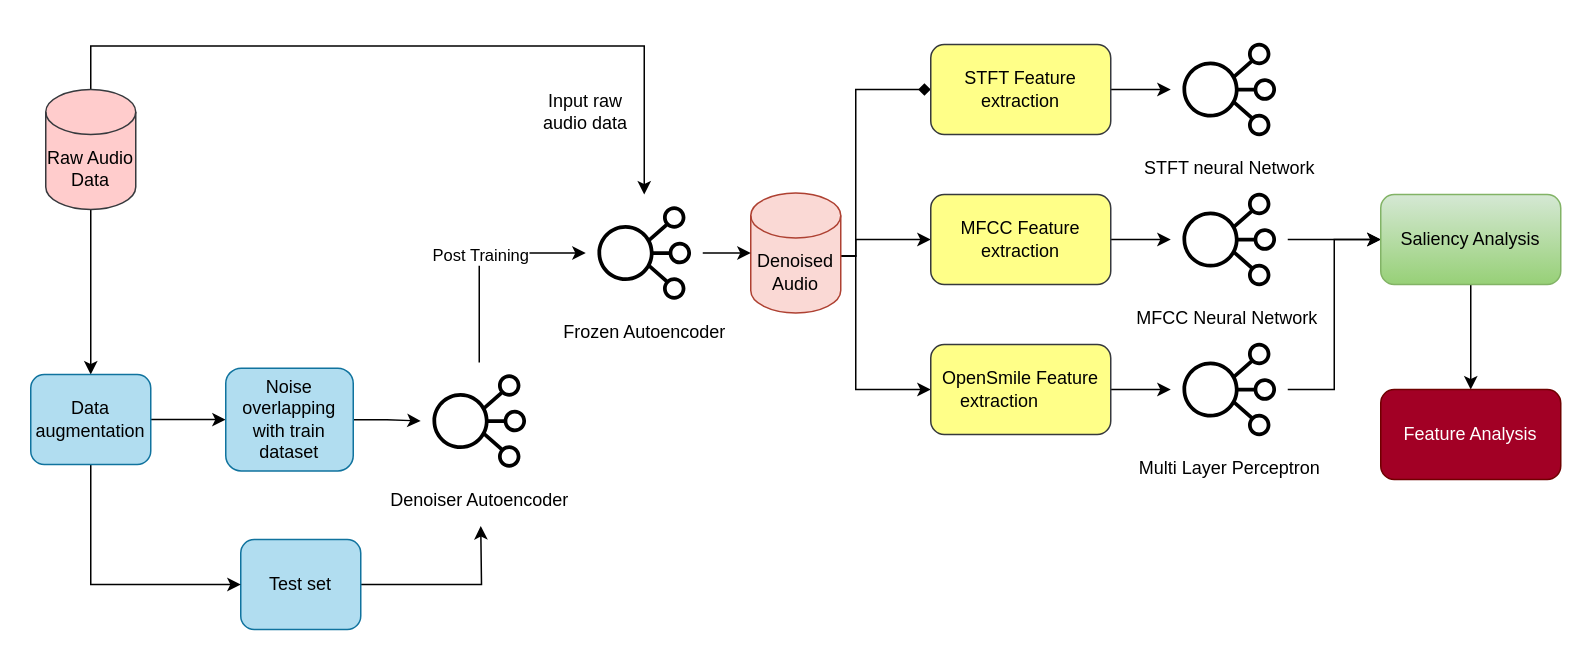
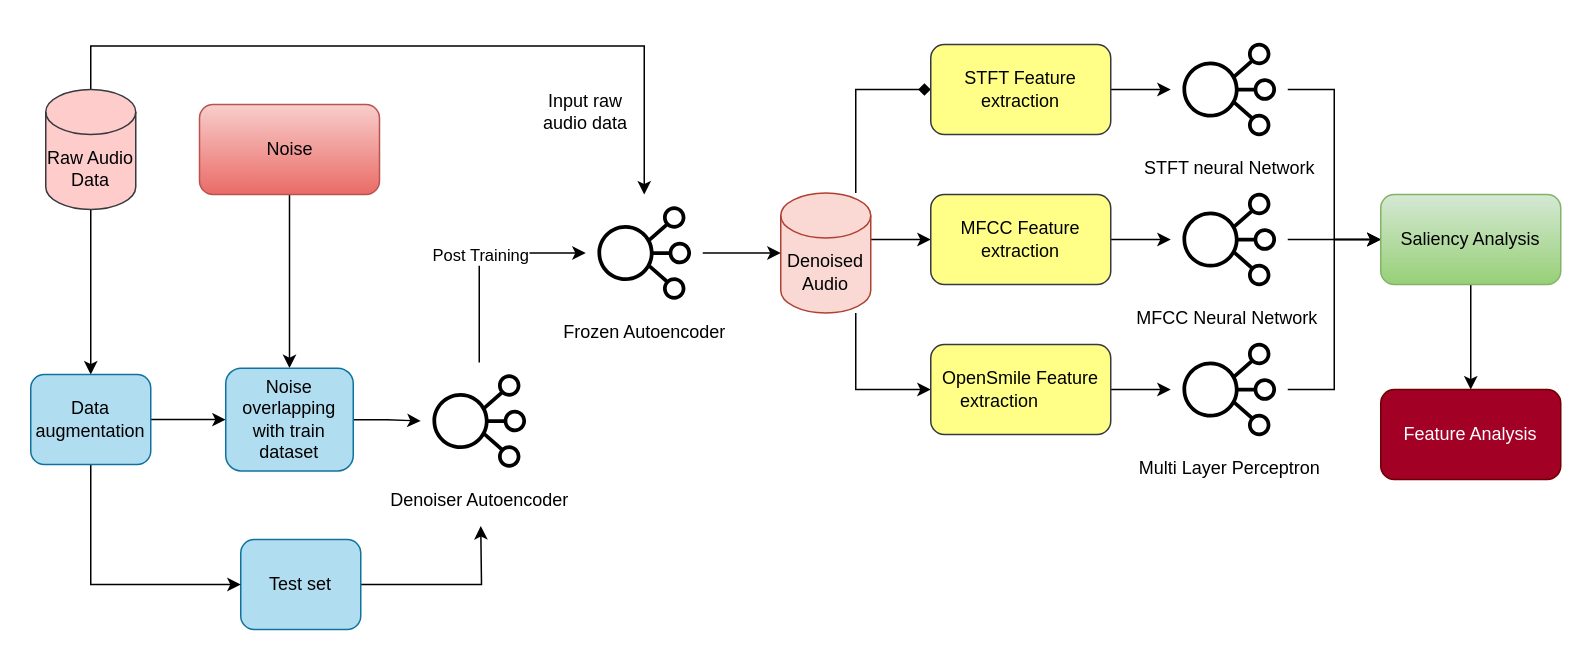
+ <mxCell id="15" style="edgeStyle=orthogonalEdgeStyle;rounded=0;orthogonalLoop=1;jettySize=auto;html=1;entryX=0;entryY=0.5;entryDx=0;entryDy=0;" edge="1" parent="1" source="16" target="28"><mxGeometry relative="1" as="geometry" /></mxCell>
+ <mxCell id="8" value="Noise" style="rounded=1;whiteSpace=wrap;html=1;fillColor=#f8cecc;gradientColor=#ea6b66;strokeColor=#b85450;" vertex="1" parent="1"><mxGeometry x="132.5" y="69" width="120" height="60" as="geometry" /></mxCell>
- <mxCell id="14" value="Denoised Audio" style="shape=cylinder3;whiteSpace=wrap;html=1;boundedLbl=1;backgroundOutline=1;size=15;fillColor=#fad9d5;strokeColor=#ae4132;" vertex="1" parent="1"><mxGeometry x="500" y="128" width="60" height="80" as="geometry" /></mxCell>
+ <mxCell id="14" value="Denoised Audio" style="shape=cylinder3;whiteSpace=wrap;html=1;boundedLbl=1;backgroundOutline=1;size=15;fillColor=#fad9d5;strokeColor=#ae4132;" vertex="1" parent="1"><mxGeometry x="520" y="128" width="60" height="80" as="geometry" /></mxCell>
+ <mxCell id="7" style="edgeStyle=orthogonalEdgeStyle;rounded=0;orthogonalLoop=1;jettySize=auto;html=1;entryX=0.5;entryY=0;entryDx=0;entryDy=0;" edge="1" parent="1" source="8" target="10"><mxGeometry relative="1" as="geometry" /></mxCell>
